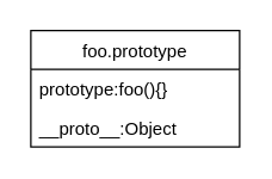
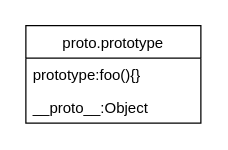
- <mxCell id="2" value="foo.prototype" style="swimlane;fontStyle=0;childLayout=stackLayout;horizontal=1;startSize=26;fillColor=none;horizontalStack=0;resizeParent=1;resizeParentMax=0;resizeLast=0;collapsible=1;marginBottom=0;" vertex="1" parent="1"><mxGeometry x="20" y="20" width="140" height="78" as="geometry" /></mxCell>
+ <mxCell id="2" value="proto.prototype" style="swimlane;fontStyle=0;childLayout=stackLayout;horizontal=1;startSize=26;fillColor=none;horizontalStack=0;resizeParent=1;resizeParentMax=0;resizeLast=0;collapsible=1;marginBottom=0;" vertex="1" parent="1"><mxGeometry x="20" y="20" width="140" height="78" as="geometry" /></mxCell>
